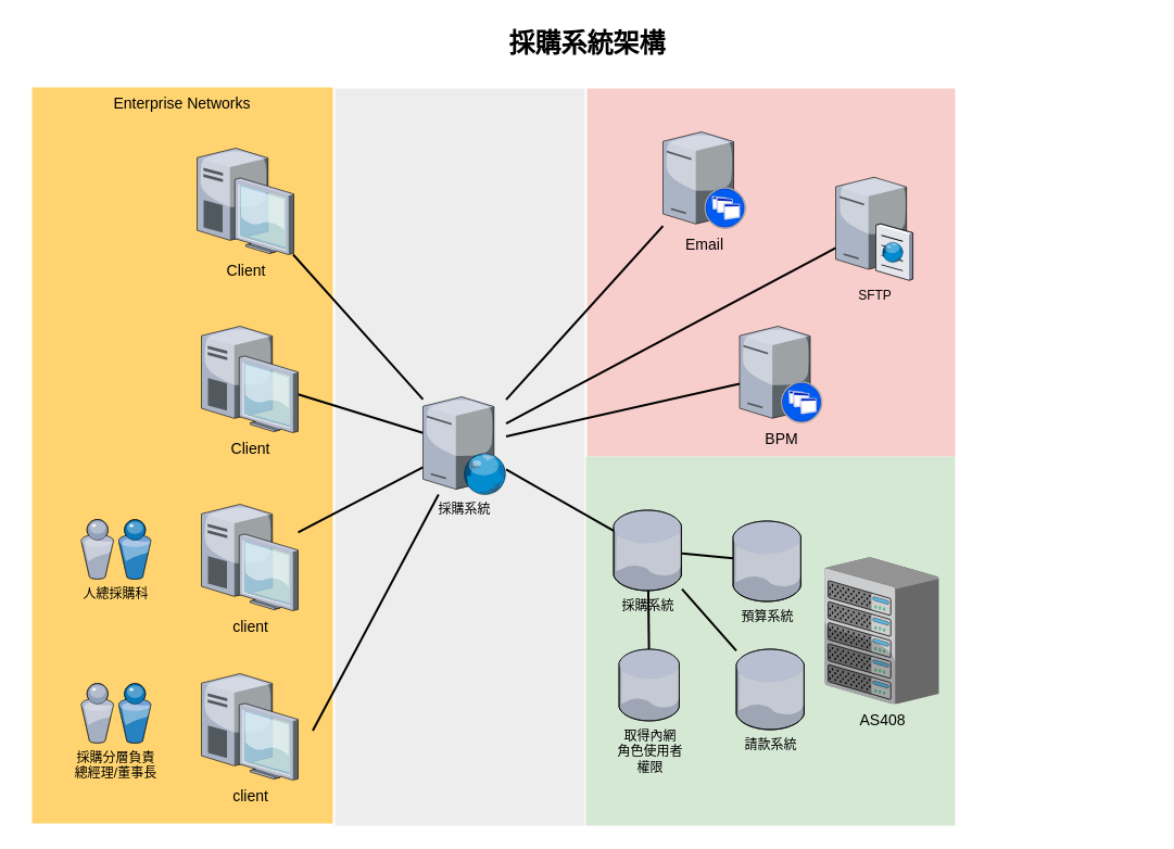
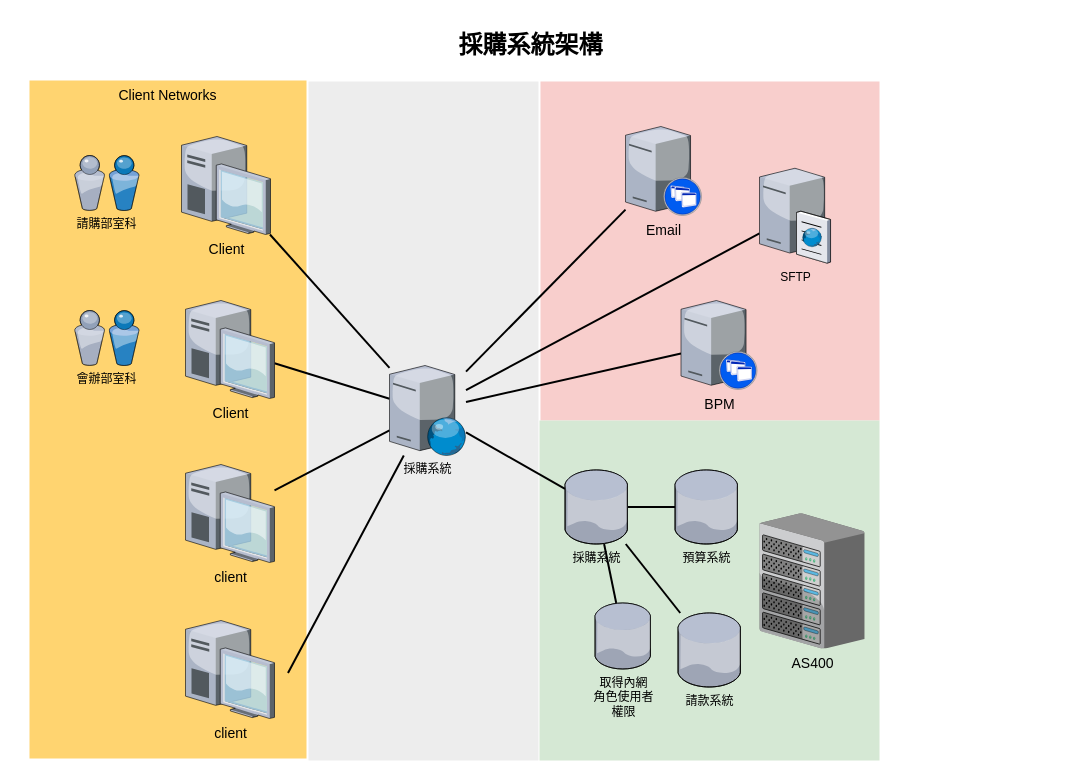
- <mxCell id="20" value="採購系統架構" style="text;strokeColor=none;fillColor=none;html=1;fontSize=24;fontStyle=1;verticalAlign=middle;align=center;" parent="1" vertex="1"><mxGeometry x="20" y="20" width="1039" height="40" as="geometry" /></mxCell>
+ <mxCell id="20" value="採購系統架構" style="text;strokeColor=none;fillColor=none;html=1;fontSize=24;fontStyle=1;verticalAlign=middle;align=center;" parent="1" vertex="1"><mxGeometry x="10" y="25" width="1039" height="40" as="geometry" /></mxCell>
- <mxCell id="5" value="Enterprise Networks" style="whiteSpace=wrap;html=1;fillColor=#FFD470;gradientColor=none;fontSize=14;strokeColor=none;verticalAlign=top;" parent="1" vertex="1"><mxGeometry x="29" y="80" width="277" height="678" as="geometry" /></mxCell>
+ <mxCell id="5" value="Client Networks" style="whiteSpace=wrap;html=1;fillColor=#FFD470;gradientColor=none;fontSize=14;strokeColor=none;verticalAlign=top;" parent="1" vertex="1"><mxGeometry x="29" y="80" width="277" height="678" as="geometry" /></mxCell>
- <mxCell id="17" value="Email" style="verticalLabelPosition=bottom;aspect=fixed;html=1;verticalAlign=top;strokeColor=none;shape=mxgraph.citrix.xenapp_server;fillColor=#66B2FF;gradientColor=#0066CC;fontSize=14;" parent="1" vertex="1"><mxGeometry x="610" y="121" width="76" height="89" as="geometry" /></mxCell>
+ <mxCell id="17" value="Email" style="verticalLabelPosition=bottom;aspect=fixed;html=1;verticalAlign=top;strokeColor=none;shape=mxgraph.citrix.xenapp_server;fillColor=#66B2FF;gradientColor=#0066CC;fontSize=14;" parent="1" vertex="1"><mxGeometry x="625" y="126" width="76" height="89" as="geometry" /></mxCell>
+ <mxCell id="22" value="請購部室科" style="verticalLabelPosition=bottom;aspect=fixed;html=1;verticalAlign=top;strokeColor=none;align=center;outlineConnect=0;shape=mxgraph.citrix.users;" parent="1" vertex="1"><mxGeometry x="74" y="155" width="64.5" height="55" as="geometry" /></mxCell>
- <mxCell id="28" value="SFTP" style="verticalLabelPosition=bottom;aspect=fixed;html=1;verticalAlign=top;strokeColor=none;align=center;outlineConnect=0;shape=mxgraph.citrix.ftp_server;" parent="1" vertex="1"><mxGeometry x="769" y="160.5" width="71" height="97" as="geometry" /></mxCell>
+ <mxCell id="28" value="SFTP" style="verticalLabelPosition=bottom;aspect=fixed;html=1;verticalAlign=top;strokeColor=none;align=center;outlineConnect=0;shape=mxgraph.citrix.ftp_server;" parent="1" vertex="1"><mxGeometry x="759" y="165.5" width="71" height="97" as="geometry" /></mxCell>
+ <mxCell id="23" value="會辦部室科" style="verticalLabelPosition=bottom;aspect=fixed;html=1;verticalAlign=top;strokeColor=none;align=center;outlineConnect=0;shape=mxgraph.citrix.users;" parent="1" vertex="1"><mxGeometry x="74" y="310" width="64.5" height="55" as="geometry" /></mxCell>
- <mxCell id="21" value="人總採購科" style="verticalLabelPosition=bottom;aspect=fixed;html=1;verticalAlign=top;strokeColor=none;align=center;outlineConnect=0;shape=mxgraph.citrix.users;" parent="1" vertex="1"><mxGeometry x="74" y="478" width="64.5" height="55" as="geometry" /></mxCell>
- <mxCell id="29" value="預算系統" style="verticalLabelPosition=bottom;aspect=fixed;html=1;verticalAlign=top;strokeColor=none;align=center;outlineConnect=0;shape=mxgraph.citrix.database;" parent="1" vertex="1"><mxGeometry x="674.5" y="479.5" width="63" height="74" as="geometry" /></mxCell>
+ <mxCell id="29" value="預算系統" style="verticalLabelPosition=bottom;aspect=fixed;html=1;verticalAlign=top;strokeColor=none;align=center;outlineConnect=0;shape=mxgraph.citrix.database;" parent="1" vertex="1"><mxGeometry x="674.5" y="469.5" width="63" height="74" as="geometry" /></mxCell>
- <mxCell id="27" value="取得內網&lt;br&gt;角色使用者&lt;br&gt;權限&lt;br&gt;" style="verticalLabelPosition=bottom;aspect=fixed;html=1;verticalAlign=top;strokeColor=none;align=center;outlineConnect=0;shape=mxgraph.citrix.database;" parent="1" vertex="1"><mxGeometry x="569.5" y="597.5" width="56" height="66" as="geometry" /></mxCell>
+ <mxCell id="27" value="取得內網&lt;br&gt;角色使用者&lt;br&gt;權限&lt;br&gt;" style="verticalLabelPosition=bottom;aspect=fixed;html=1;verticalAlign=top;strokeColor=none;align=center;outlineConnect=0;shape=mxgraph.citrix.database;" parent="1" vertex="1"><mxGeometry x="594.5" y="602.5" width="56" height="66" as="geometry" /></mxCell>
- <mxCell id="30" value="請款系統" style="verticalLabelPosition=bottom;aspect=fixed;html=1;verticalAlign=top;strokeColor=none;align=center;outlineConnect=0;shape=mxgraph.citrix.database;" parent="1" vertex="1"><mxGeometry x="677.5" y="597.5" width="63" height="74" as="geometry" /></mxCell>
+ <mxCell id="30" value="請款系統" style="verticalLabelPosition=bottom;aspect=fixed;html=1;verticalAlign=top;strokeColor=none;align=center;outlineConnect=0;shape=mxgraph.citrix.database;" parent="1" vertex="1"><mxGeometry x="677.5" y="612.5" width="63" height="74" as="geometry" /></mxCell>
- <mxCell id="25" value="採購分層負責&lt;br&gt;總經理/董事長&lt;br&gt;" style="verticalLabelPosition=bottom;aspect=fixed;html=1;verticalAlign=top;strokeColor=none;align=center;outlineConnect=0;shape=mxgraph.citrix.users;" parent="1" vertex="1"><mxGeometry x="74" y="629" width="64.5" height="55" as="geometry" /></mxCell>
- <mxCell id="19" value="AS408" style="verticalLabelPosition=bottom;aspect=fixed;html=1;verticalAlign=top;strokeColor=none;shape=mxgraph.citrix.chassis;fillColor=#66B2FF;gradientColor=#0066CC;fontSize=14;" parent="1" vertex="1"><mxGeometry x="759" y="513" width="105" height="135" as="geometry" /></mxCell>
+ <mxCell id="19" value="AS400" style="verticalLabelPosition=bottom;aspect=fixed;html=1;verticalAlign=top;strokeColor=none;shape=mxgraph.citrix.chassis;fillColor=#66B2FF;gradientColor=#0066CC;fontSize=14;" parent="1" vertex="1"><mxGeometry x="759" y="513" width="105" height="135" as="geometry" /></mxCell>
